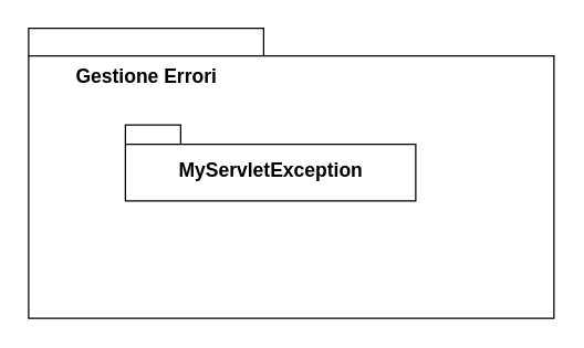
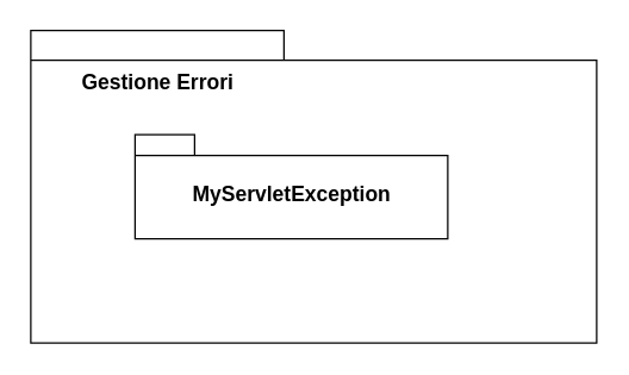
- <mxCell id="4" value="MyServletException" style="shape=folder;fontStyle=1;spacingTop=10;tabWidth=40;tabHeight=14;tabPosition=left;html=1;fontSize=14;" vertex="1" parent="1"><mxGeometry x="90" y="90" width="210" height="55" as="geometry" /></mxCell>
+ <mxCell id="4" value="MyServletException" style="shape=folder;fontStyle=1;spacingTop=10;tabWidth=40;tabHeight=14;tabPosition=left;html=1;fontSize=14;" vertex="1" parent="1"><mxGeometry x="90" y="90" width="210" height="70" as="geometry" /></mxCell>
